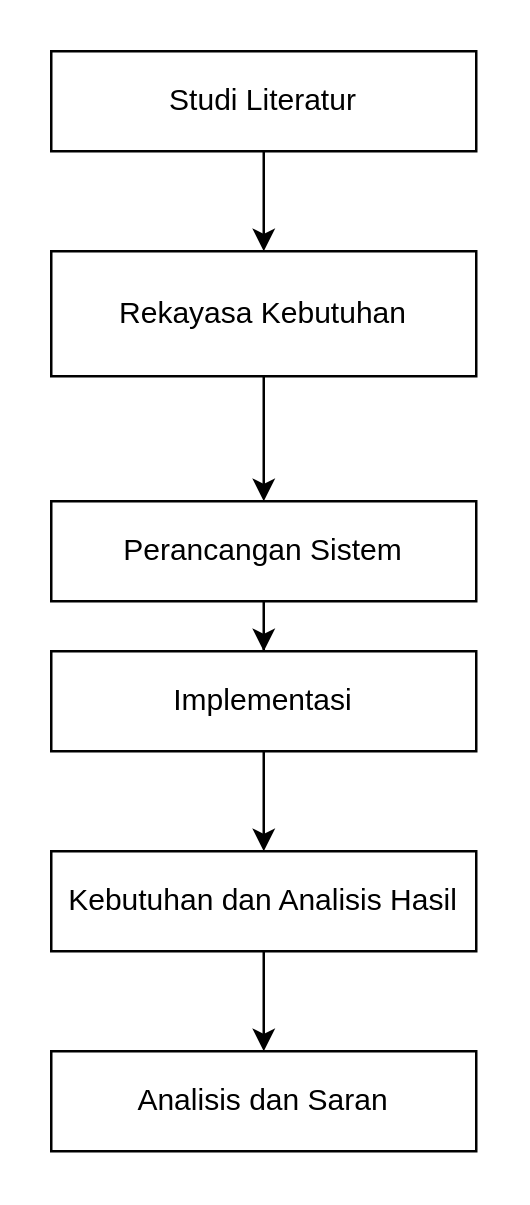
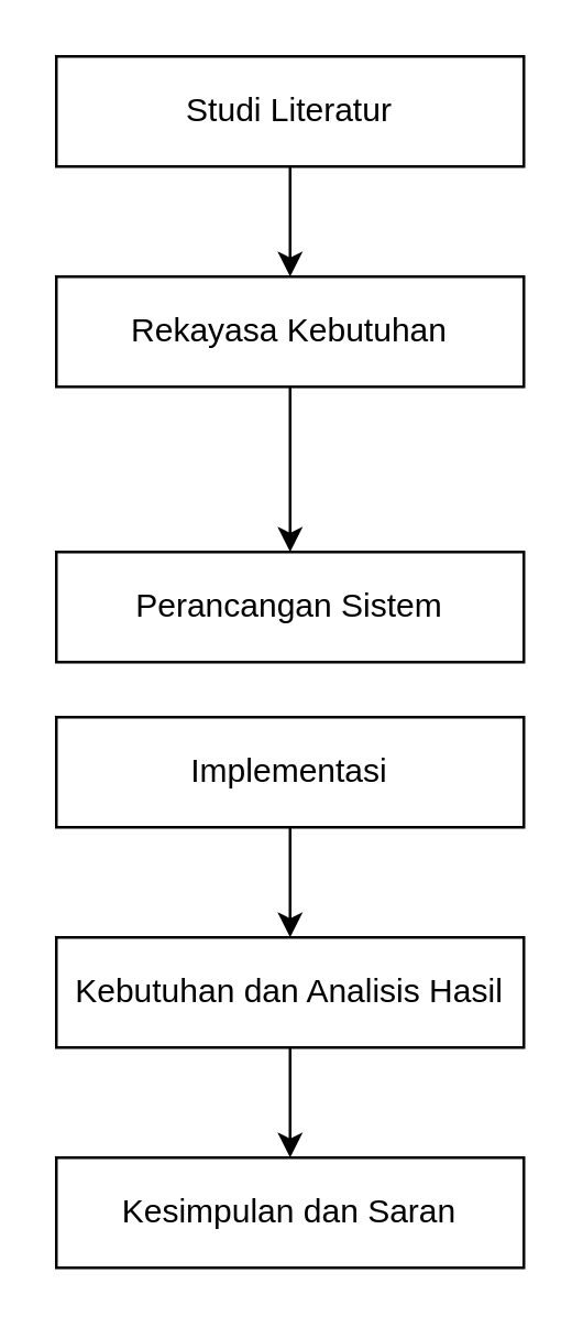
- <mxCell id="5" value="Rekayasa Kebutuhan" style="rounded=0;whiteSpace=wrap;html=1;" vertex="1" parent="1"><mxGeometry x="20" y="100" width="170" height="50" as="geometry" /></mxCell>
+ <mxCell id="5" value="Rekayasa Kebutuhan" style="rounded=0;whiteSpace=wrap;html=1;" vertex="1" parent="1"><mxGeometry x="20" y="100" width="170" height="40" as="geometry" /></mxCell>
- <mxCell id="6" style="edgeStyle=orthogonalEdgeStyle;rounded=0;orthogonalLoop=1;jettySize=auto;html=1;" edge="1" parent="1" source="7" target="9"><mxGeometry relative="1" as="geometry" /></mxCell>
- <mxCell id="12" value="Analisis dan Saran" style="rounded=0;whiteSpace=wrap;html=1;" vertex="1" parent="1"><mxGeometry x="20" y="420" width="170" height="40" as="geometry" /></mxCell>
+ <mxCell id="12" value="Kesimpulan dan Saran" style="rounded=0;whiteSpace=wrap;html=1;" vertex="1" parent="1"><mxGeometry x="20" y="420" width="170" height="40" as="geometry" /></mxCell>
